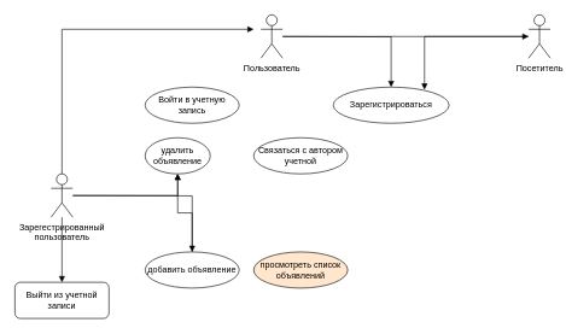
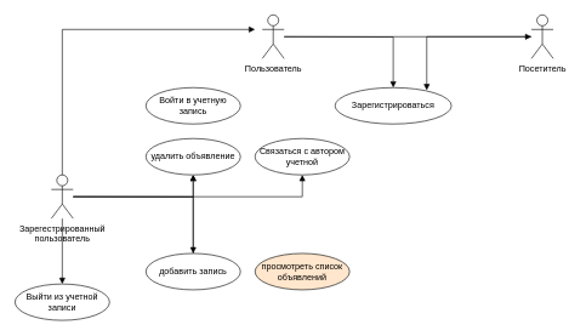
- <mxCell id="16" value="удалить объявление" style="ellipse;whiteSpace=wrap;html=1;" vertex="1" parent="1"><mxGeometry x="200" y="190" width="90" height="50" as="geometry" /></mxCell>
+ <mxCell id="16" value="удалить объявление" style="ellipse;whiteSpace=wrap;html=1;" vertex="1" parent="1"><mxGeometry x="200" y="190" width="130" height="50" as="geometry" /></mxCell>
+ <mxCell id="18" value="" style="endArrow=block;endFill=1;html=1;edgeStyle=orthogonalEdgeStyle;align=left;verticalAlign=top;rounded=0;entryX=0.5;entryY=1;entryDx=0;entryDy=0;" edge="1" parent="1" source="9" target="15"><mxGeometry x="-1" relative="1" as="geometry"><mxPoint x="110" y="280" as="sourcePoint" /><mxPoint x="275" y="250" as="targetPoint" /><Array as="points" /></mxGeometry></mxCell>
- <mxCell id="14" value="добавить объявление" style="ellipse;whiteSpace=wrap;html=1;" vertex="1" parent="1"><mxGeometry x="200" y="348" width="130" height="50" as="geometry" /></mxCell>
+ <mxCell id="14" value="добавить запись" style="ellipse;whiteSpace=wrap;html=1;" vertex="1" parent="1"><mxGeometry x="200" y="348" width="130" height="50" as="geometry" /></mxCell>
- <mxCell id="11" value="Выйти из учетной&lt;br&gt;записи" style="whiteSpace=wrap;html=1;rounded=1;" vertex="1" parent="1"><mxGeometry x="20" y="390" width="130" height="50" as="geometry" /></mxCell>
+ <mxCell id="11" value="Выйти из учетной&lt;br&gt;записи" style="ellipse;whiteSpace=wrap;html=1;" vertex="1" parent="1"><mxGeometry x="20" y="390" width="130" height="50" as="geometry" /></mxCell>
